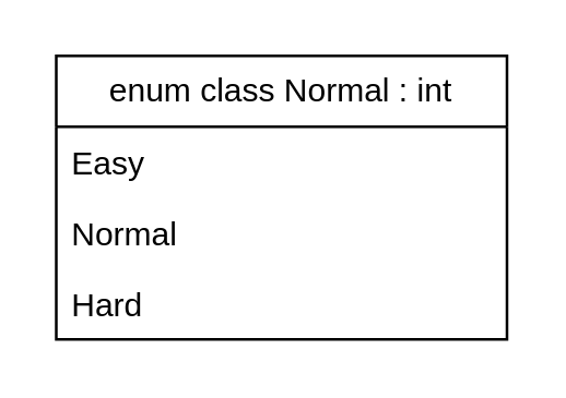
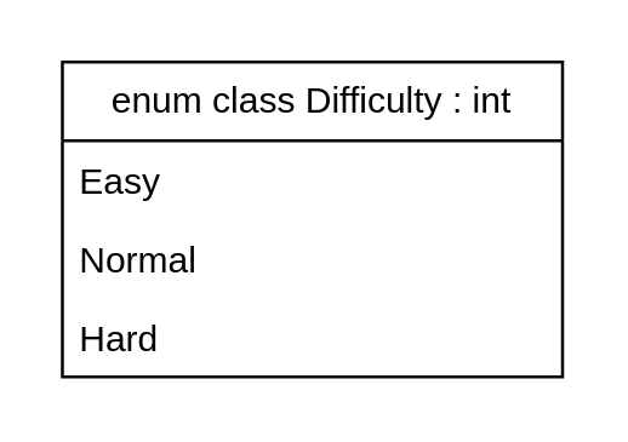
- <mxCell id="2" value="enum class Normal : int" style="swimlane;fontStyle=0;childLayout=stackLayout;horizontal=1;startSize=26;fillColor=none;horizontalStack=0;resizeParent=1;resizeParentMax=0;resizeLast=0;collapsible=1;marginBottom=0;whiteSpace=wrap;html=1;" parent="1" vertex="1"><mxGeometry x="20" y="20" width="165" height="104" as="geometry" /></mxCell>
+ <mxCell id="2" value="enum class Difficulty : int" style="swimlane;fontStyle=0;childLayout=stackLayout;horizontal=1;startSize=26;fillColor=none;horizontalStack=0;resizeParent=1;resizeParentMax=0;resizeLast=0;collapsible=1;marginBottom=0;whiteSpace=wrap;html=1;" parent="1" vertex="1"><mxGeometry x="20" y="20" width="165" height="104" as="geometry" /></mxCell>
